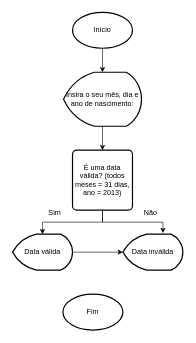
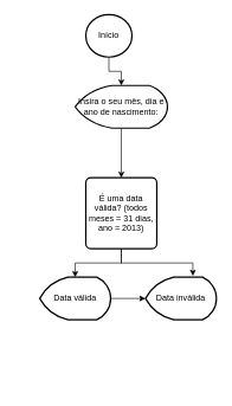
- <mxCell id="5" value="Início" style="strokeWidth=2;html=1;shape=mxgraph.flowchart.start_1;whiteSpace=wrap;" vertex="1" parent="1"><mxGeometry x="120" y="20" width="100" height="60" as="geometry" /></mxCell>
+ <mxCell id="5" value="Início" style="strokeWidth=2;html=1;shape=mxgraph.flowchart.start_1;whiteSpace=wrap;" vertex="1" parent="1"><mxGeometry x="120" y="20" width="65" height="60" as="geometry" /></mxCell>
- <mxCell id="3" value="Insira o seu mês, dia e ano de nascimento:" style="strokeWidth=2;html=1;shape=mxgraph.flowchart.display;whiteSpace=wrap;" vertex="1" parent="1"><mxGeometry x="105" y="120" width="130" height="90" as="geometry" /></mxCell>
+ <mxCell id="3" value="Insira o seu mês, dia e ano de nascimento:" style="strokeWidth=2;html=1;shape=mxgraph.flowchart.display;whiteSpace=wrap;" vertex="1" parent="1"><mxGeometry x="105" y="120" width="130" height="60" as="geometry" /></mxCell>
- <mxCell id="13" value="Sim" style="text;html=1;align=center;verticalAlign=middle;resizable=0;points=[];autosize=1;strokeColor=none;fillColor=none;" vertex="1" parent="1"><mxGeometry x="70" y="340" width="40" height="30" as="geometry" /></mxCell>
- <mxCell id="14" value="Não" style="text;html=1;align=center;verticalAlign=middle;resizable=0;points=[];autosize=1;strokeColor=none;fillColor=none;" vertex="1" parent="1"><mxGeometry x="225" y="340" width="50" height="30" as="geometry" /></mxCell>
- <mxCell id="11" value="Data válida" style="strokeWidth=2;html=1;shape=mxgraph.flowchart.display;whiteSpace=wrap;" vertex="1" parent="1"><mxGeometry x="20" y="390" width="100" height="60" as="geometry" /></mxCell>
+ <mxCell id="11" value="Data válida" style="strokeWidth=2;html=1;shape=mxgraph.flowchart.display;whiteSpace=wrap;" vertex="1" parent="1"><mxGeometry x="55" y="390" width="100" height="60" as="geometry" /></mxCell>
- <mxCell id="6" value="Fim" style="strokeWidth=2;html=1;shape=mxgraph.flowchart.start_1;whiteSpace=wrap;" vertex="1" parent="1"><mxGeometry x="104" y="490" width="100" height="60" as="geometry" /></mxCell>
